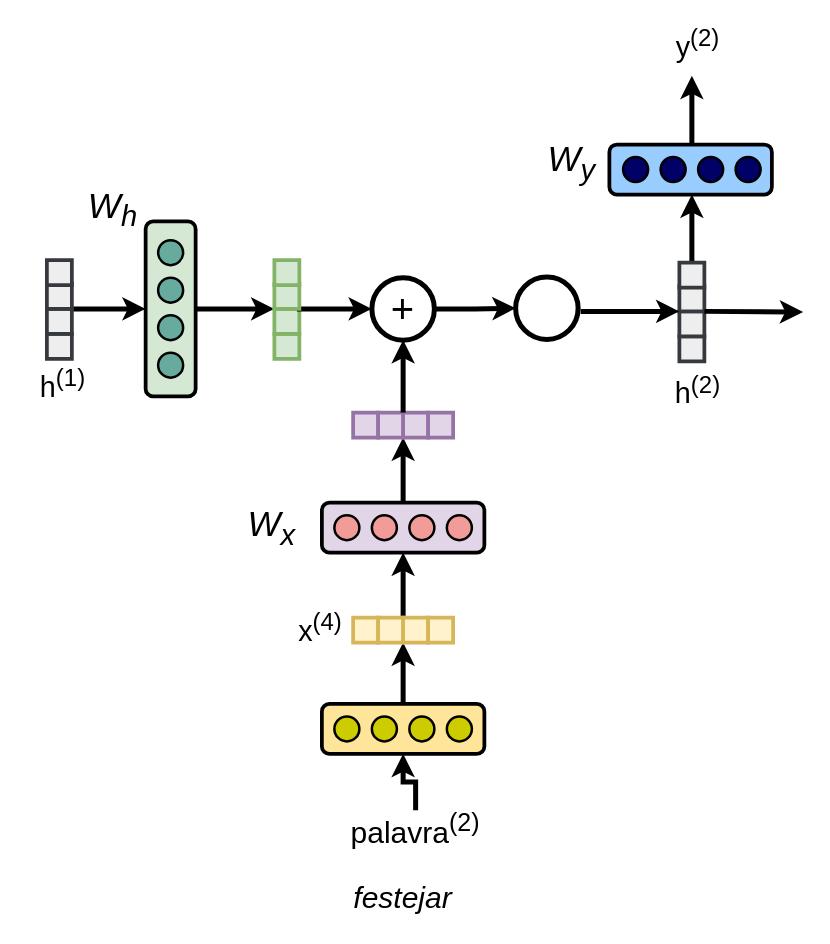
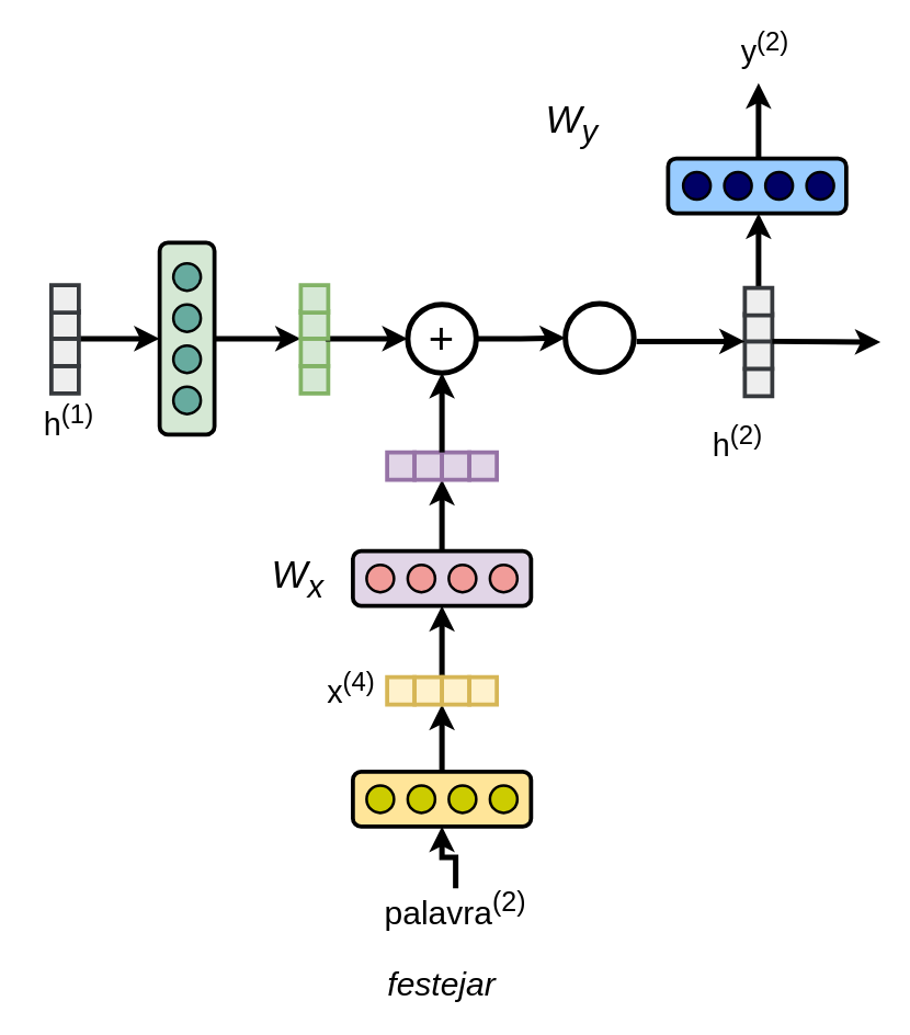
- <mxCell id="34" value="W&lt;sub&gt;y&lt;/sub&gt;" style="text;html=1;align=center;verticalAlign=middle;whiteSpace=wrap;rounded=0;fontSize=28;fontStyle=2" vertex="1" parent="1"><mxGeometry x="427" y="115" width="60" height="30" as="geometry" /></mxCell>
+ <mxCell id="34" value="W&lt;sub&gt;y&lt;/sub&gt;" style="text;html=1;align=center;verticalAlign=middle;whiteSpace=wrap;rounded=0;fontSize=28;fontStyle=2" vertex="1" parent="1"><mxGeometry x="387" y="75" width="60" height="30" as="geometry" /></mxCell>
- <mxCell id="20" value="W&lt;sub&gt;h&lt;/sub&gt;" style="text;html=1;align=center;verticalAlign=middle;whiteSpace=wrap;rounded=0;fontSize=28;fontStyle=2" vertex="1" parent="1"><mxGeometry x="60" y="151.5" width="60" height="30" as="geometry" /></mxCell>
- <mxCell id="53" value="h&lt;sup&gt;(2)&lt;/sup&gt;" style="text;html=1;align=center;verticalAlign=middle;whiteSpace=wrap;rounded=0;fontSize=23;strokeWidth=4;" vertex="1" parent="1"><mxGeometry x="528" y="296.5" width="60" height="30" as="geometry" /></mxCell>
+ <mxCell id="53" value="h&lt;sup&gt;(2)&lt;/sup&gt;" style="text;html=1;align=center;verticalAlign=middle;whiteSpace=wrap;rounded=0;fontSize=23;strokeWidth=4;" vertex="1" parent="1"><mxGeometry x="508" y="306.5" width="60" height="30" as="geometry" /></mxCell>
